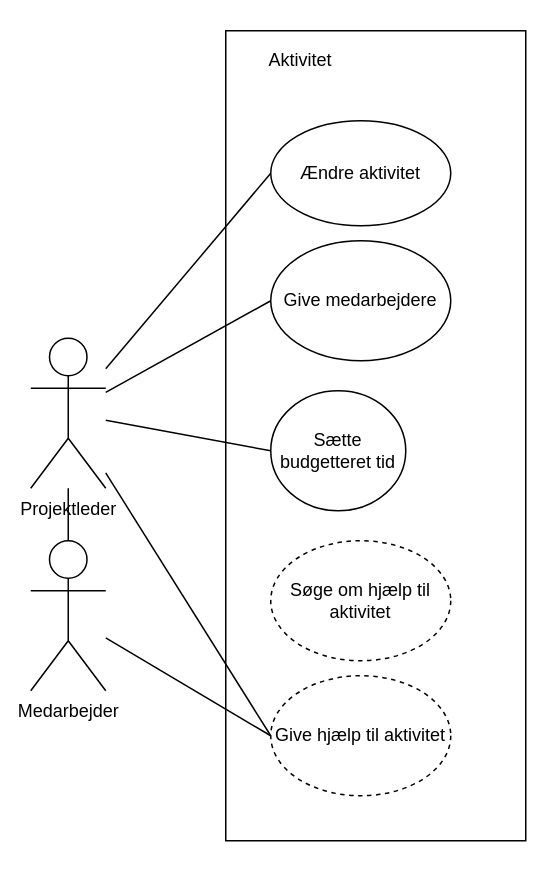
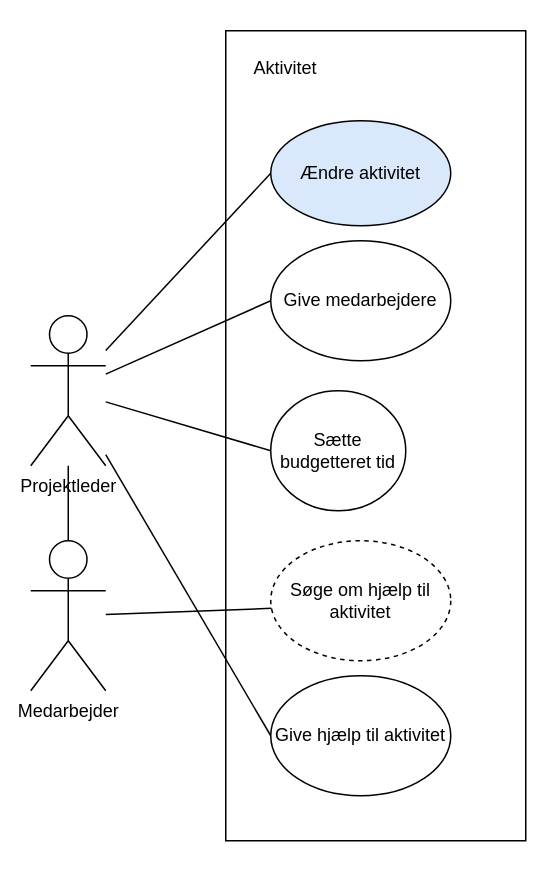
- <mxCell id="12" value="Aktivitet" style="text;html=1;strokeColor=none;fillColor=none;align=center;verticalAlign=middle;whiteSpace=wrap;rounded=0;" parent="1" vertex="1"><mxGeometry x="180" y="20" width="40" height="40" as="geometry" /></mxCell>
+ <mxCell id="12" value="Aktivitet" style="text;html=1;strokeColor=none;fillColor=none;align=center;verticalAlign=middle;whiteSpace=wrap;rounded=0;" parent="1" vertex="1"><mxGeometry x="170" y="25" width="40" height="40" as="geometry" /></mxCell>
- <mxCell id="13" value="&lt;div&gt;Ændre aktivitet&lt;/div&gt;" style="ellipse;whiteSpace=wrap;html=1;" vertex="1" parent="1"><mxGeometry x="180" y="80" width="120" height="70" as="geometry" /></mxCell>
+ <mxCell id="13" value="&lt;div&gt;Ændre aktivitet&lt;/div&gt;" style="ellipse;whiteSpace=wrap;html=1;fillColor=#dae8fc;" vertex="1" parent="1"><mxGeometry x="180" y="80" width="120" height="70" as="geometry" /></mxCell>
- <mxCell id="11" value="&lt;div&gt;Projektleder&lt;/div&gt;" style="shape=umlActor;verticalLabelPosition=bottom;verticalAlign=top;html=1;outlineConnect=0;" parent="1" vertex="1"><mxGeometry x="20" y="225" width="50" height="100" as="geometry" /></mxCell>
+ <mxCell id="11" value="&lt;div&gt;Projektleder&lt;/div&gt;" style="shape=umlActor;verticalLabelPosition=bottom;verticalAlign=top;html=1;outlineConnect=0;" parent="1" vertex="1"><mxGeometry x="20" y="210" width="50" height="100" as="geometry" /></mxCell>
+ <mxCell id="3" style="edgeStyle=none;rounded=0;orthogonalLoop=1;jettySize=auto;html=1;entryX=0.006;entryY=0.563;entryDx=0;entryDy=0;entryPerimeter=0;endArrow=none;endFill=0;" edge="1" parent="1" source="5" target="16"><mxGeometry relative="1" as="geometry" /></mxCell>
- <mxCell id="4" style="edgeStyle=none;rounded=0;orthogonalLoop=1;jettySize=auto;html=1;entryX=0;entryY=0.5;entryDx=0;entryDy=0;endArrow=none;endFill=0;" edge="1" parent="1" source="5" target="17"><mxGeometry relative="1" as="geometry" /></mxCell>
- <mxCell id="17" value="Give hjælp til aktivitet" style="ellipse;whiteSpace=wrap;html=1;dashed=1;" vertex="1" parent="1"><mxGeometry x="180" y="450" width="120" height="80" as="geometry" /></mxCell>
+ <mxCell id="17" value="Give hjælp til aktivitet" style="ellipse;whiteSpace=wrap;html=1;" vertex="1" parent="1"><mxGeometry x="180" y="450" width="120" height="80" as="geometry" /></mxCell>
